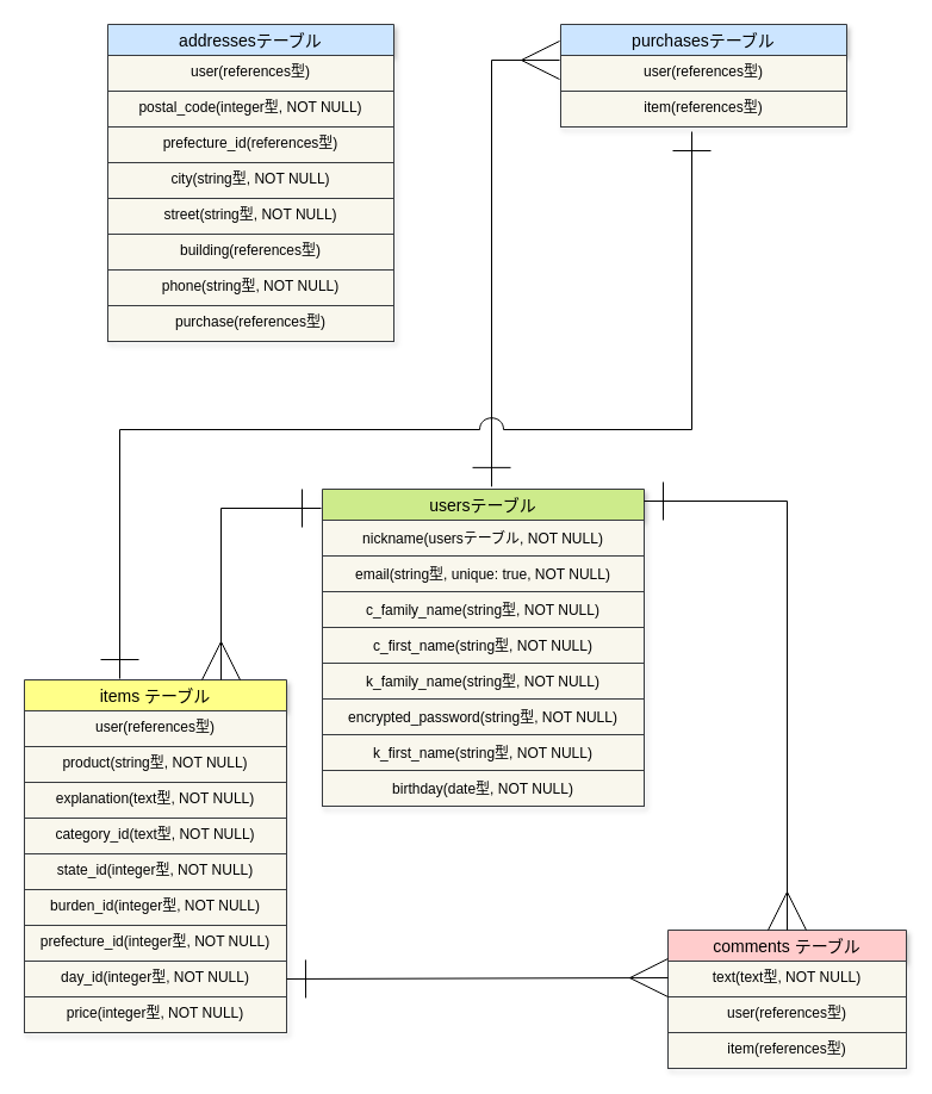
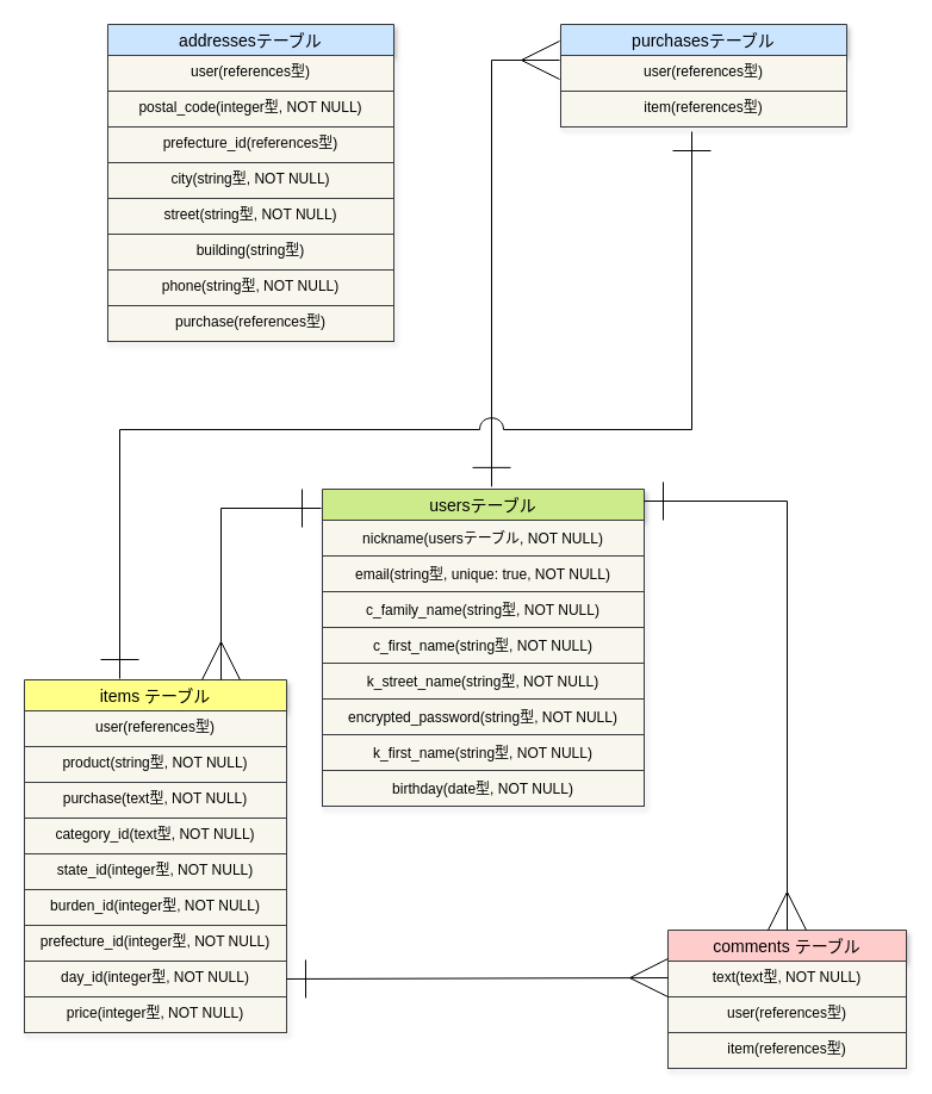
- <mxCell id="31" value="building(references型)" style="text;spacingLeft=4;spacingRight=4;overflow=hidden;rotatable=0;points=[[0,0.5],[1,0.5]];portConstraint=eastwest;fontSize=12;align=center;fillColor=#f9f7ed;strokeColor=#36393d;" parent="25" vertex="1"><mxGeometry y="176" width="240" height="30" as="geometry" /></mxCell>
+ <mxCell id="31" value="building(string型)" style="text;spacingLeft=4;spacingRight=4;overflow=hidden;rotatable=0;points=[[0,0.5],[1,0.5]];portConstraint=eastwest;fontSize=12;align=center;fillColor=#f9f7ed;strokeColor=#36393d;" parent="25" vertex="1"><mxGeometry y="176" width="240" height="30" as="geometry" /></mxCell>
- <mxCell id="7" value="k_family_name(string型, NOT NULL)" style="text;strokeColor=#36393d;fillColor=#f9f7ed;spacingLeft=4;spacingRight=4;overflow=hidden;rotatable=0;points=[[0,0.5],[1,0.5]];portConstraint=eastwest;fontSize=12;verticalAlign=middle;shadow=0;align=center;" parent="2" vertex="1"><mxGeometry y="146" width="270" height="30" as="geometry" /></mxCell>
+ <mxCell id="7" value="k_street_name(string型, NOT NULL)" style="text;strokeColor=#36393d;fillColor=#f9f7ed;spacingLeft=4;spacingRight=4;overflow=hidden;rotatable=0;points=[[0,0.5],[1,0.5]];portConstraint=eastwest;fontSize=12;verticalAlign=middle;shadow=0;align=center;" parent="2" vertex="1"><mxGeometry y="146" width="270" height="30" as="geometry" /></mxCell>
- <mxCell id="14" value="explanation(text型, NOT NULL)" style="text;strokeColor=#36393d;fillColor=#f9f7ed;spacingLeft=4;spacingRight=4;overflow=hidden;rotatable=0;points=[[0,0.5],[1,0.5]];portConstraint=eastwest;fontSize=12;align=center;" parent="11" vertex="1"><mxGeometry y="86" width="220" height="30" as="geometry" /></mxCell>
+ <mxCell id="14" value="purchase(text型, NOT NULL)" style="text;strokeColor=#36393d;fillColor=#f9f7ed;spacingLeft=4;spacingRight=4;overflow=hidden;rotatable=0;points=[[0,0.5],[1,0.5]];portConstraint=eastwest;fontSize=12;align=center;" parent="11" vertex="1"><mxGeometry y="86" width="220" height="30" as="geometry" /></mxCell>
